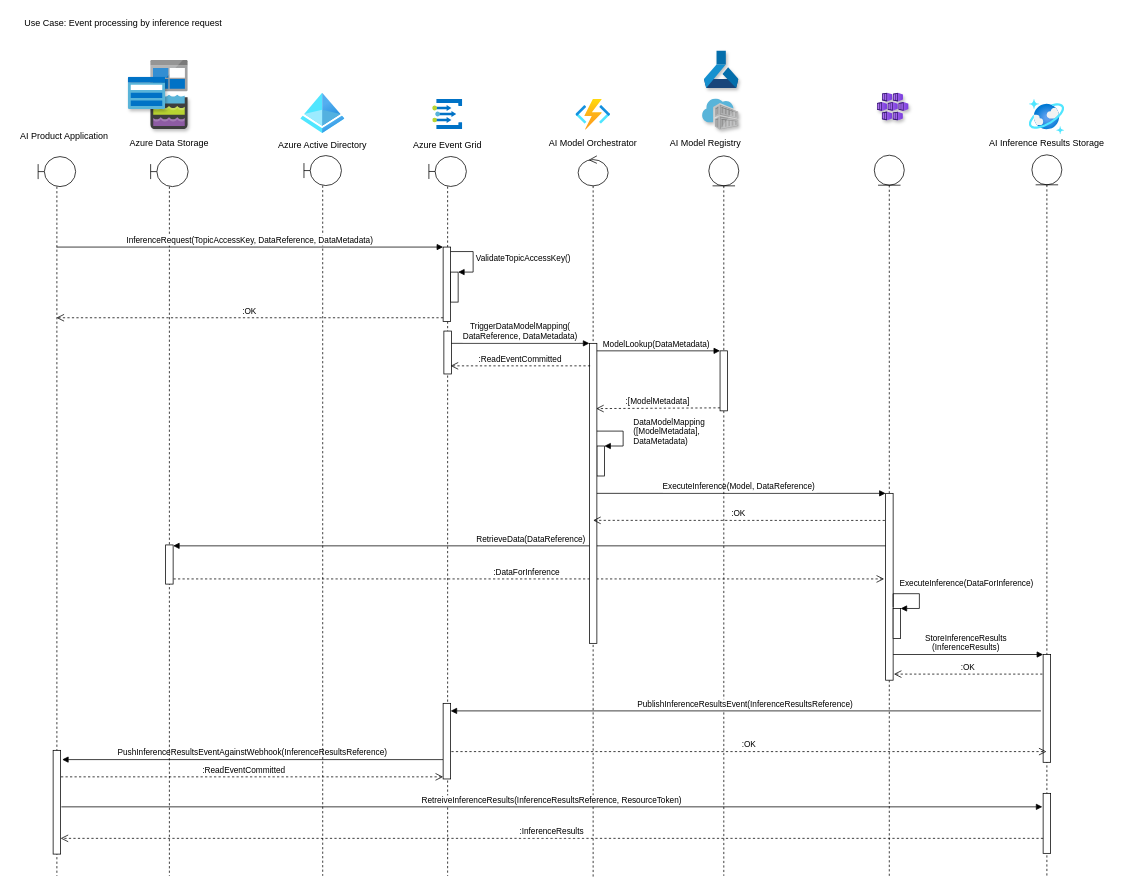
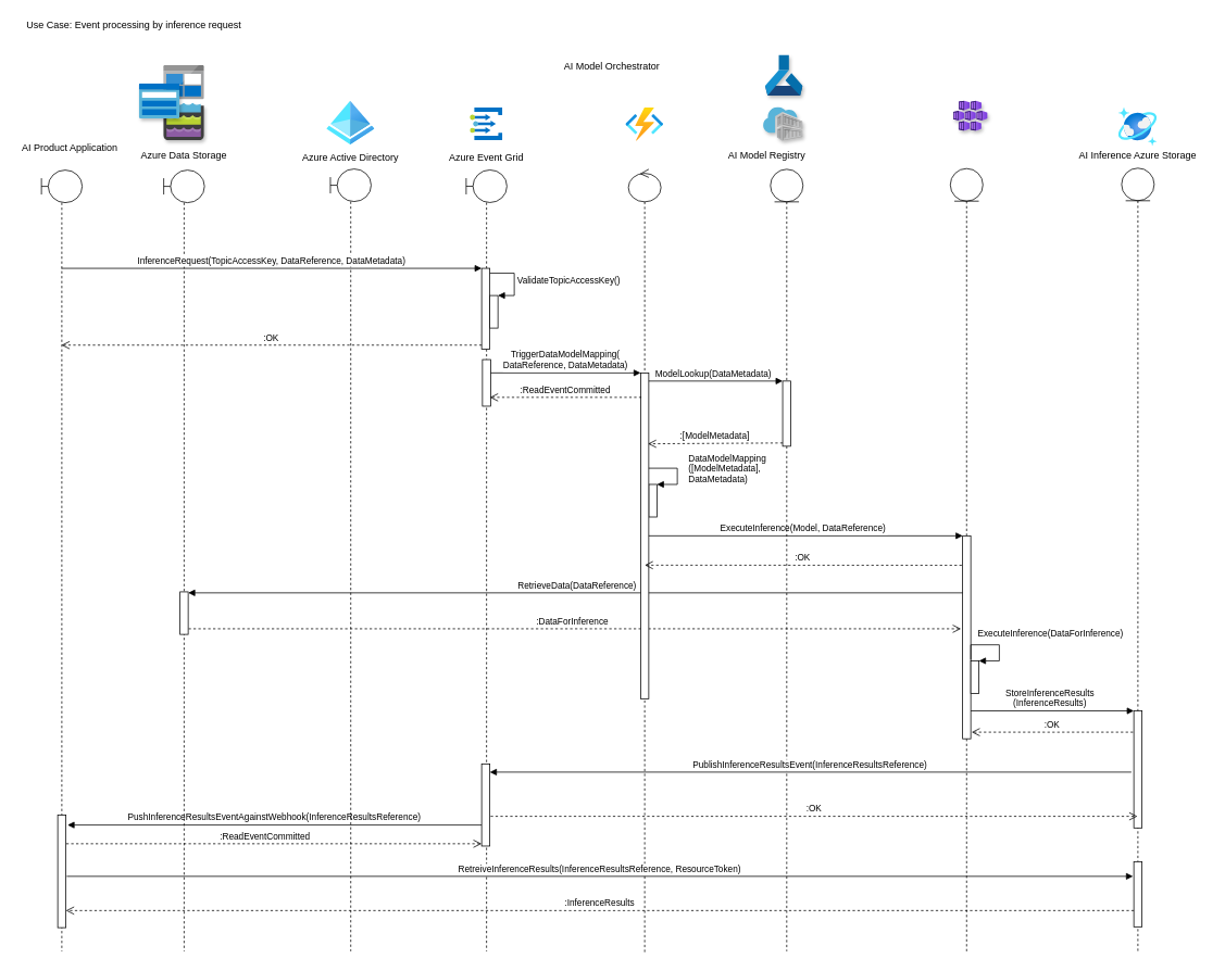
- <mxCell id="28" value="AI Model Orchestrator" style="text;align=center;verticalAlign=middle;resizable=0;points=[];autosize=1;" parent="1" vertex="1"><mxGeometry x="725" y="180.05" width="130" height="20" as="geometry" /></mxCell>
+ <mxCell id="28" value="AI Model Orchestrator" style="text;align=center;verticalAlign=middle;resizable=0;points=[];autosize=1;" parent="1" vertex="1"><mxGeometry x="685" y="70.05" width="130" height="20" as="geometry" /></mxCell>
- <mxCell id="41" value="AI Inference Results Storage" style="text;align=center;verticalAlign=middle;resizable=0;points=[];autosize=1;" parent="1" vertex="1"><mxGeometry x="1310" y="180.05" width="170" height="20" as="geometry" /></mxCell>
+ <mxCell id="41" value="AI Inference Azure Storage" style="text;align=center;verticalAlign=middle;resizable=0;points=[];autosize=1;" parent="1" vertex="1"><mxGeometry x="1310" y="180.05" width="170" height="20" as="geometry" /></mxCell>
